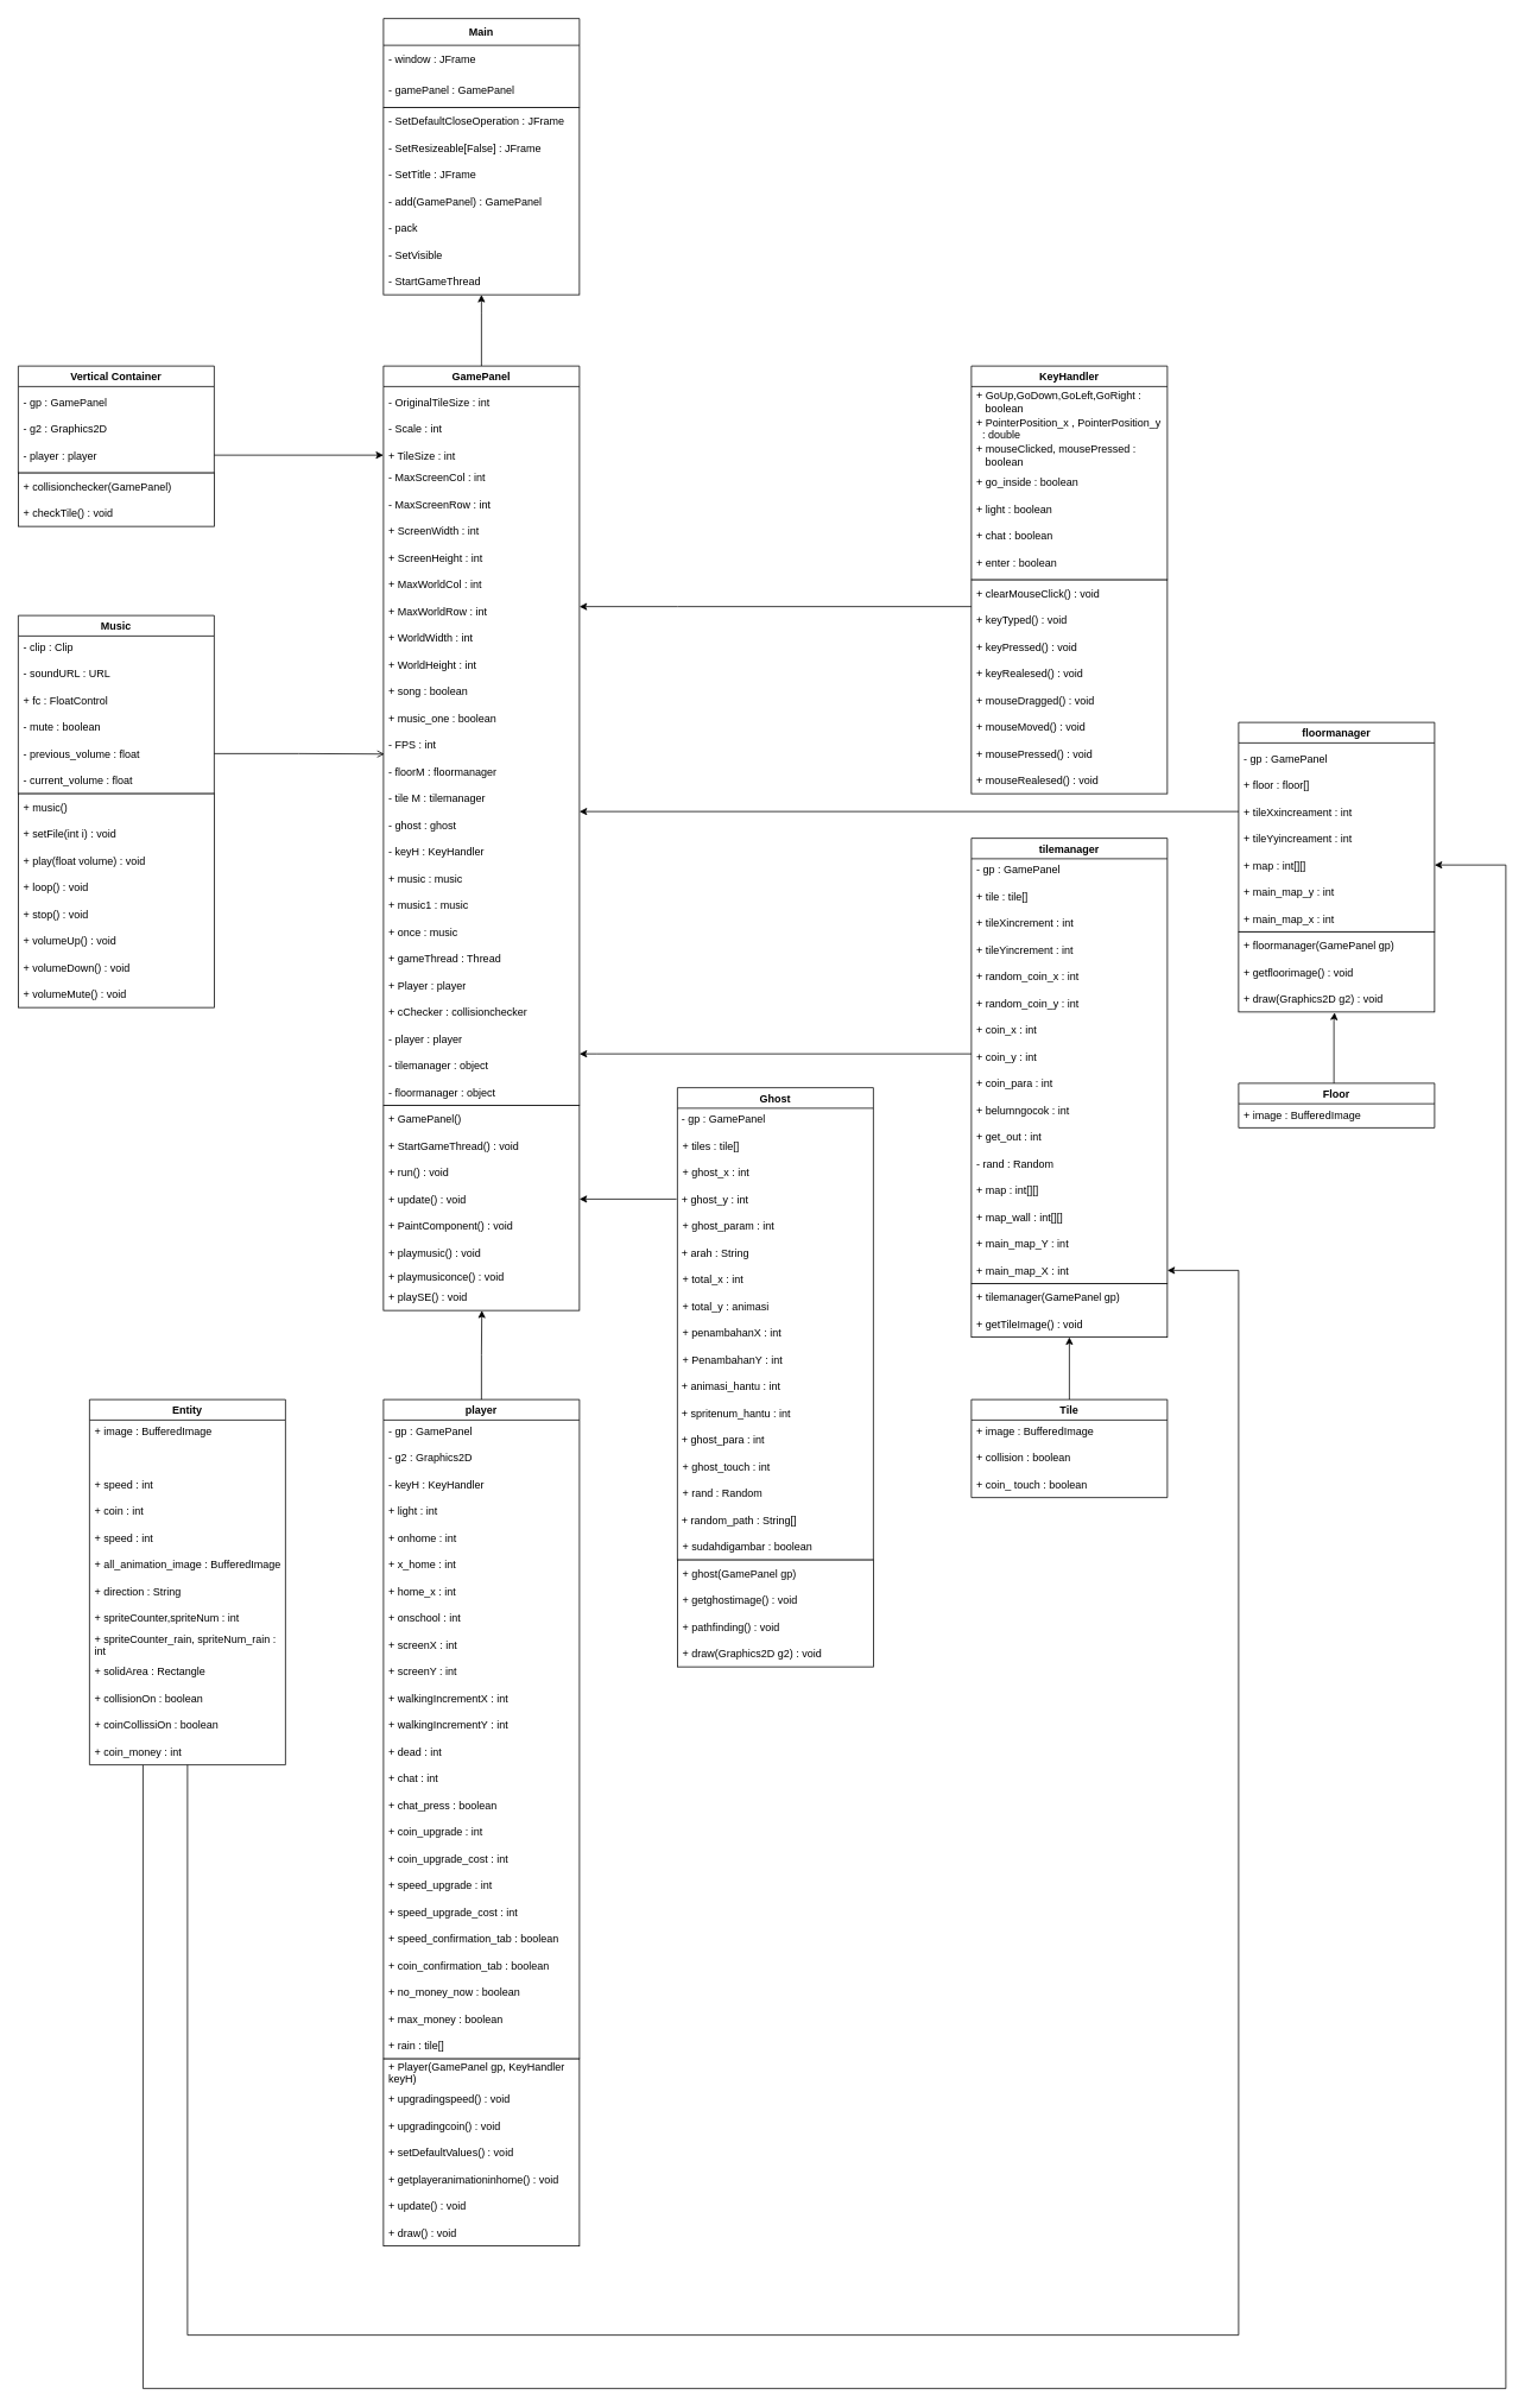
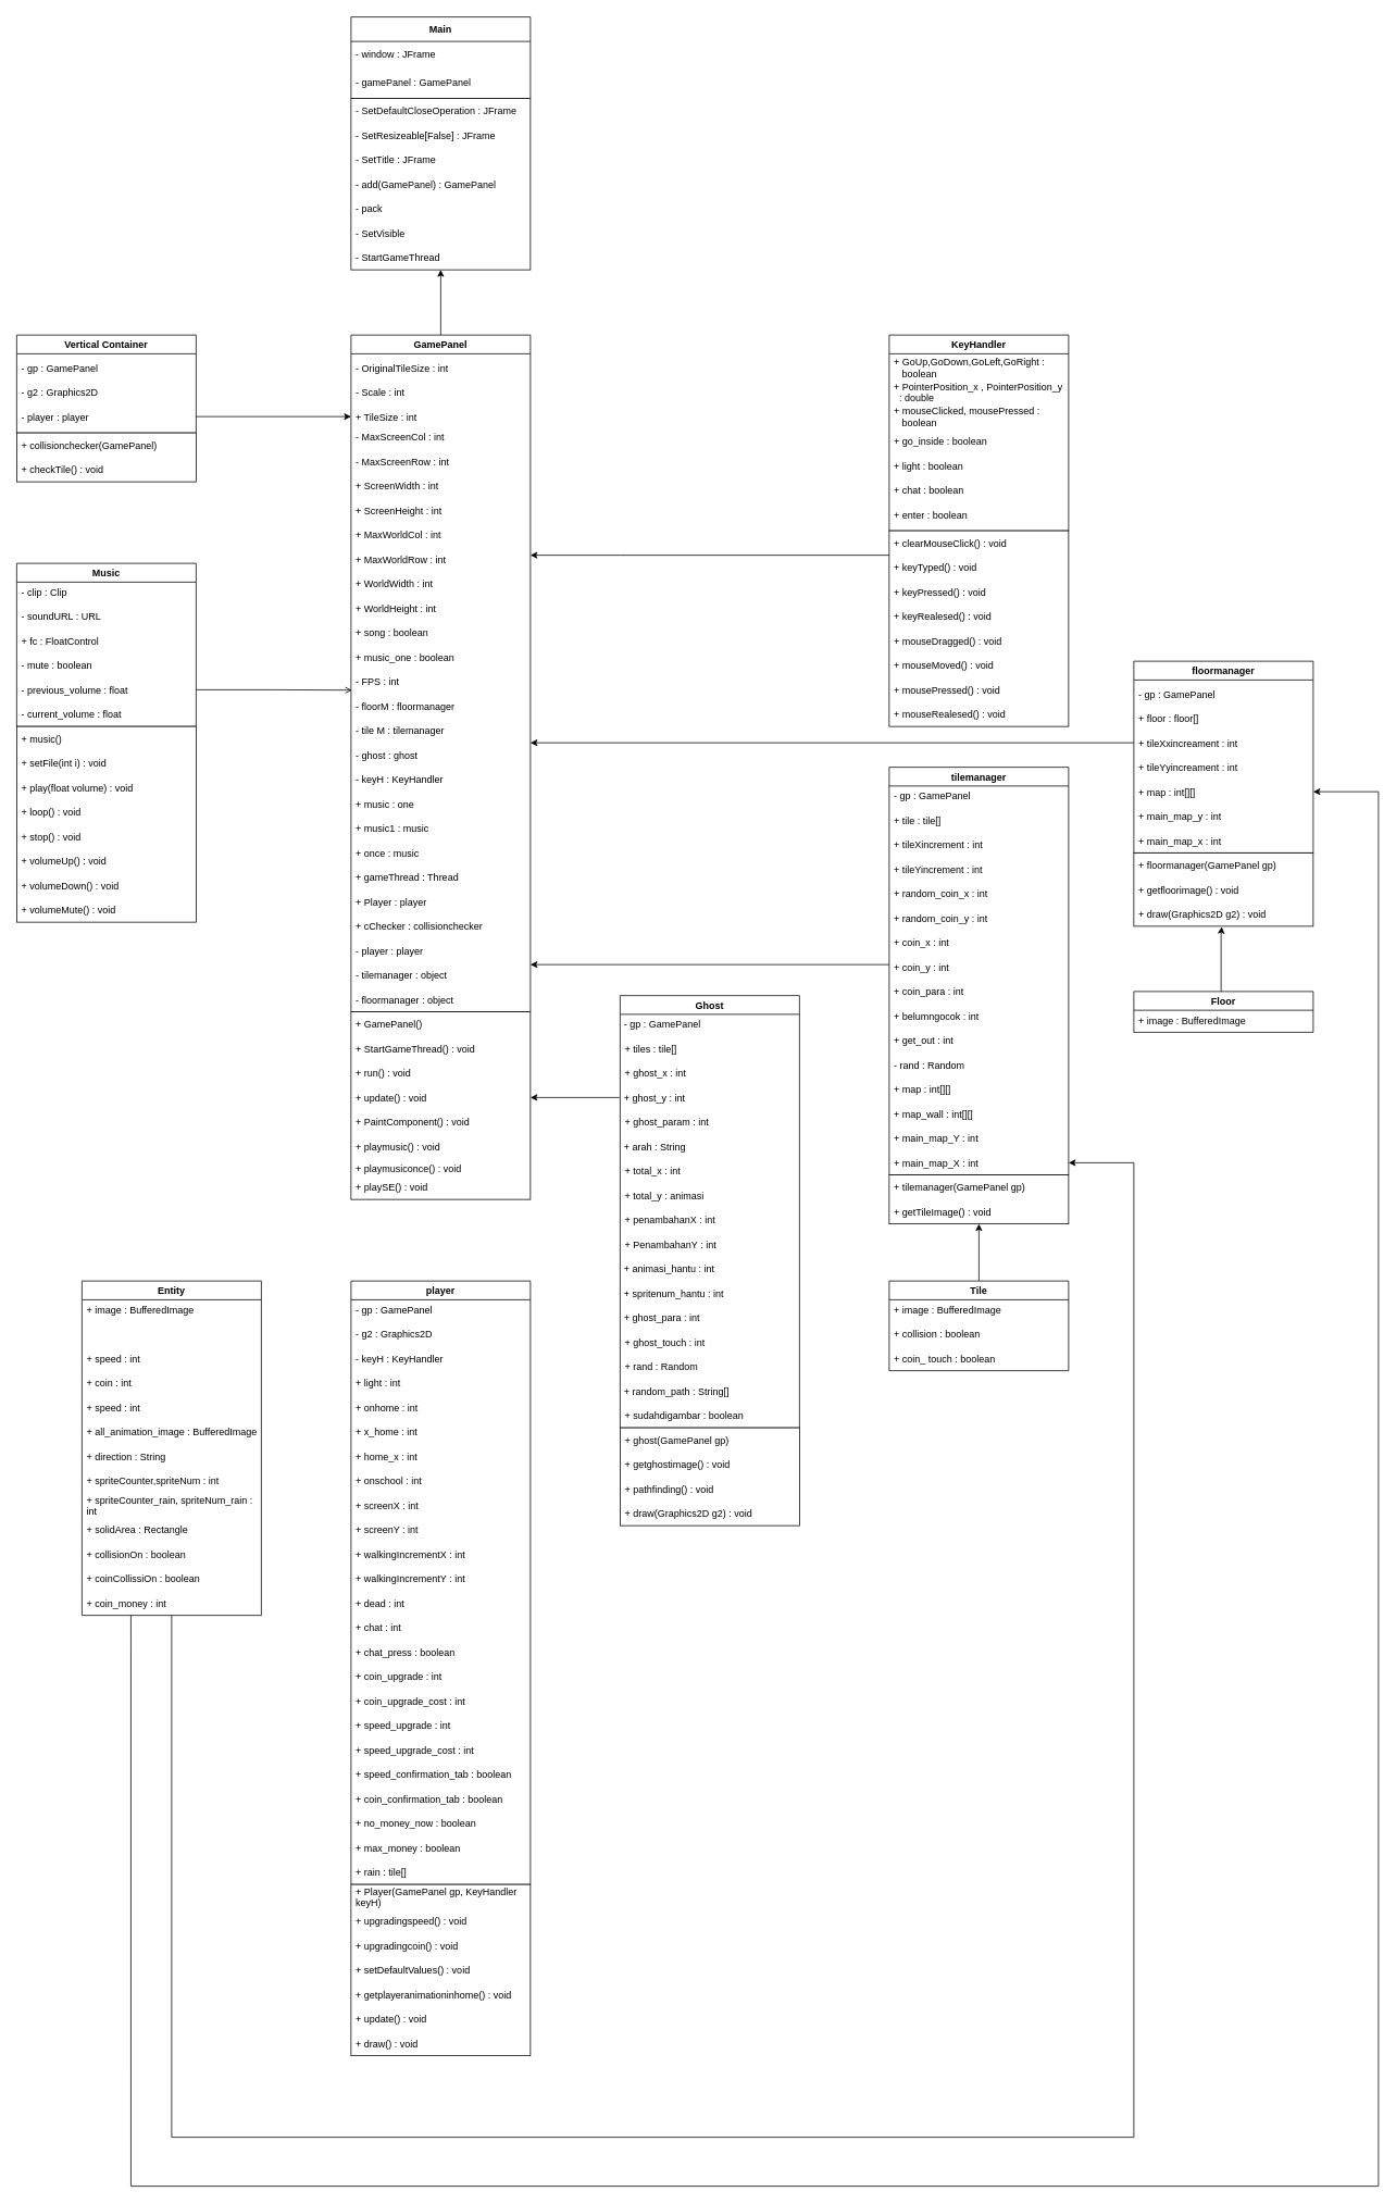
- <mxCell id="33" value="+ music : music" style="text;strokeColor=none;fillColor=none;align=left;verticalAlign=middle;spacingLeft=4;spacingRight=4;overflow=hidden;points=[[0,0.5],[1,0.5]];portConstraint=eastwest;rotatable=0;" parent="14" vertex="1"><mxGeometry y="560" width="220" height="30" as="geometry" /></mxCell>
+ <mxCell id="33" value="+ music : one" style="text;strokeColor=none;fillColor=none;align=left;verticalAlign=middle;spacingLeft=4;spacingRight=4;overflow=hidden;points=[[0,0.5],[1,0.5]];portConstraint=eastwest;rotatable=0;" parent="14" vertex="1"><mxGeometry y="560" width="220" height="30" as="geometry" /></mxCell>
- <mxCell id="92" style="edgeStyle=orthogonalEdgeStyle;rounded=0;orthogonalLoop=1;jettySize=auto;html=1;exitX=0.5;exitY=0;exitDx=0;exitDy=0;entryX=0.502;entryY=1;entryDx=0;entryDy=0;entryPerimeter=0;" edge="1" parent="1" source="93" target="50"><mxGeometry relative="1" as="geometry" /></mxCell>
